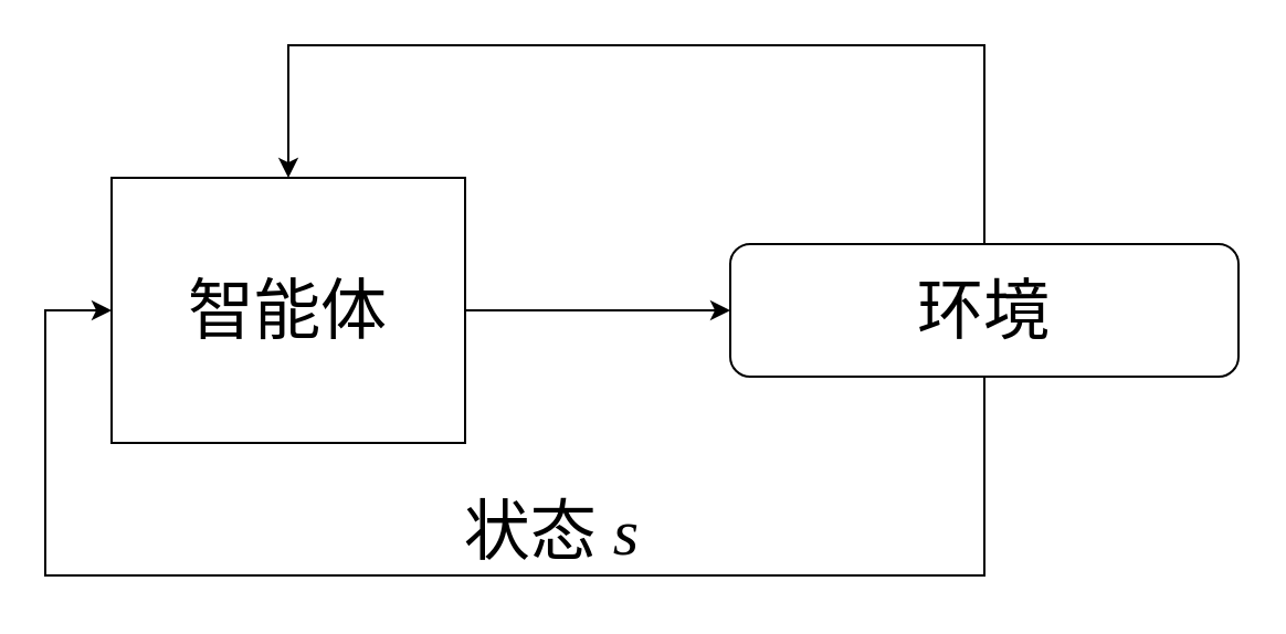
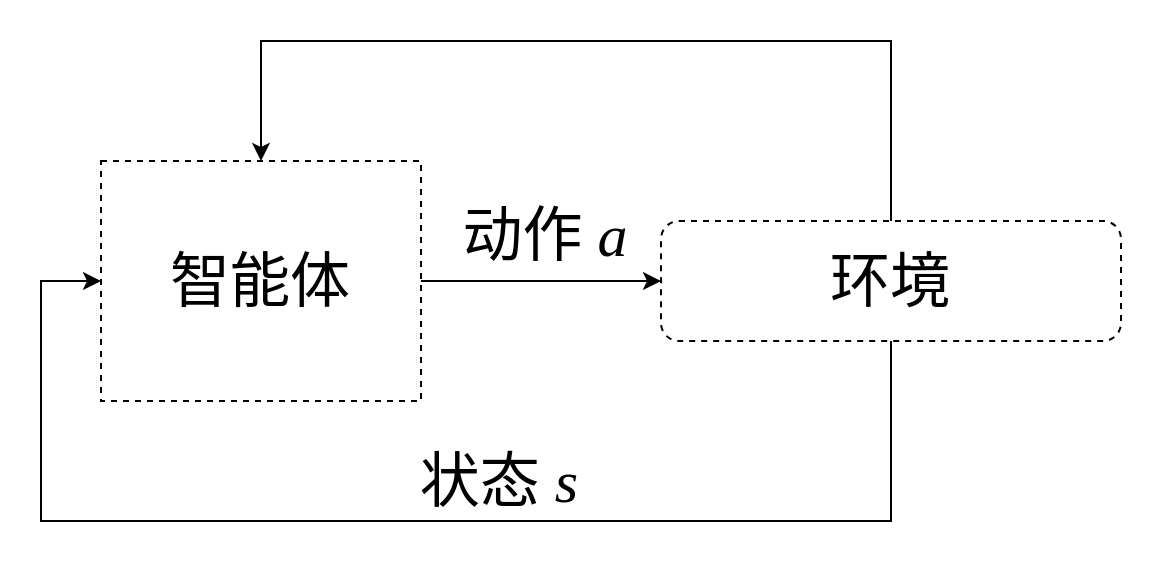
+ <mxCell id="3" value="&lt;font face=&quot;Times New Roman&quot;&gt;&lt;span style=&quot;font-size: 30px;&quot;&gt;动作 &lt;i&gt;a&lt;/i&gt;&lt;/span&gt;&lt;/font&gt;" style="text;html=1;align=center;verticalAlign=middle;resizable=1;points=[];autosize=1;strokeColor=none;fillColor=none;movable=1;rotatable=1;deletable=1;editable=1;locked=0;connectable=1;" vertex="1" parent="1"><mxGeometry x="217" y="92" width="110" height="50" as="geometry" /></mxCell>
- <mxCell id="2" value="&lt;span style=&quot;font-family: &amp;quot;Times New Roman&amp;quot;; font-size: 30px; white-space: nowrap;&quot;&gt;智能体&lt;/span&gt;" style="rounded=0;whiteSpace=wrap;html=1;movable=1;resizable=1;rotatable=1;deletable=1;editable=1;locked=0;connectable=1;" vertex="1" parent="1"><mxGeometry x="50" y="80" width="160" height="120" as="geometry" /></mxCell>
+ <mxCell id="2" value="&lt;span style=&quot;font-family: &amp;quot;Times New Roman&amp;quot;; font-size: 30px; white-space: nowrap;&quot;&gt;智能体&lt;/span&gt;" style="rounded=0;whiteSpace=wrap;html=1;movable=1;resizable=1;rotatable=1;deletable=1;editable=1;locked=0;connectable=1;dashed=1;" vertex="1" parent="1"><mxGeometry x="50" y="80" width="160" height="120" as="geometry" /></mxCell>
- <mxCell id="6" value="&lt;span style=&quot;font-family: &amp;quot;Times New Roman&amp;quot;; font-size: 30px; white-space: nowrap;&quot;&gt;环境&lt;/span&gt;" style="rounded=1;whiteSpace=wrap;html=1;movable=1;resizable=1;rotatable=1;deletable=1;editable=1;locked=0;connectable=1;" vertex="1" parent="1"><mxGeometry x="330" y="110" width="230" height="60" as="geometry" /></mxCell>
+ <mxCell id="6" value="&lt;span style=&quot;font-family: &amp;quot;Times New Roman&amp;quot;; font-size: 30px; white-space: nowrap;&quot;&gt;环境&lt;/span&gt;" style="rounded=1;whiteSpace=wrap;html=1;movable=1;resizable=1;rotatable=1;deletable=1;editable=1;locked=0;connectable=1;dashed=1;" vertex="1" parent="1"><mxGeometry x="330" y="110" width="230" height="60" as="geometry" /></mxCell>
